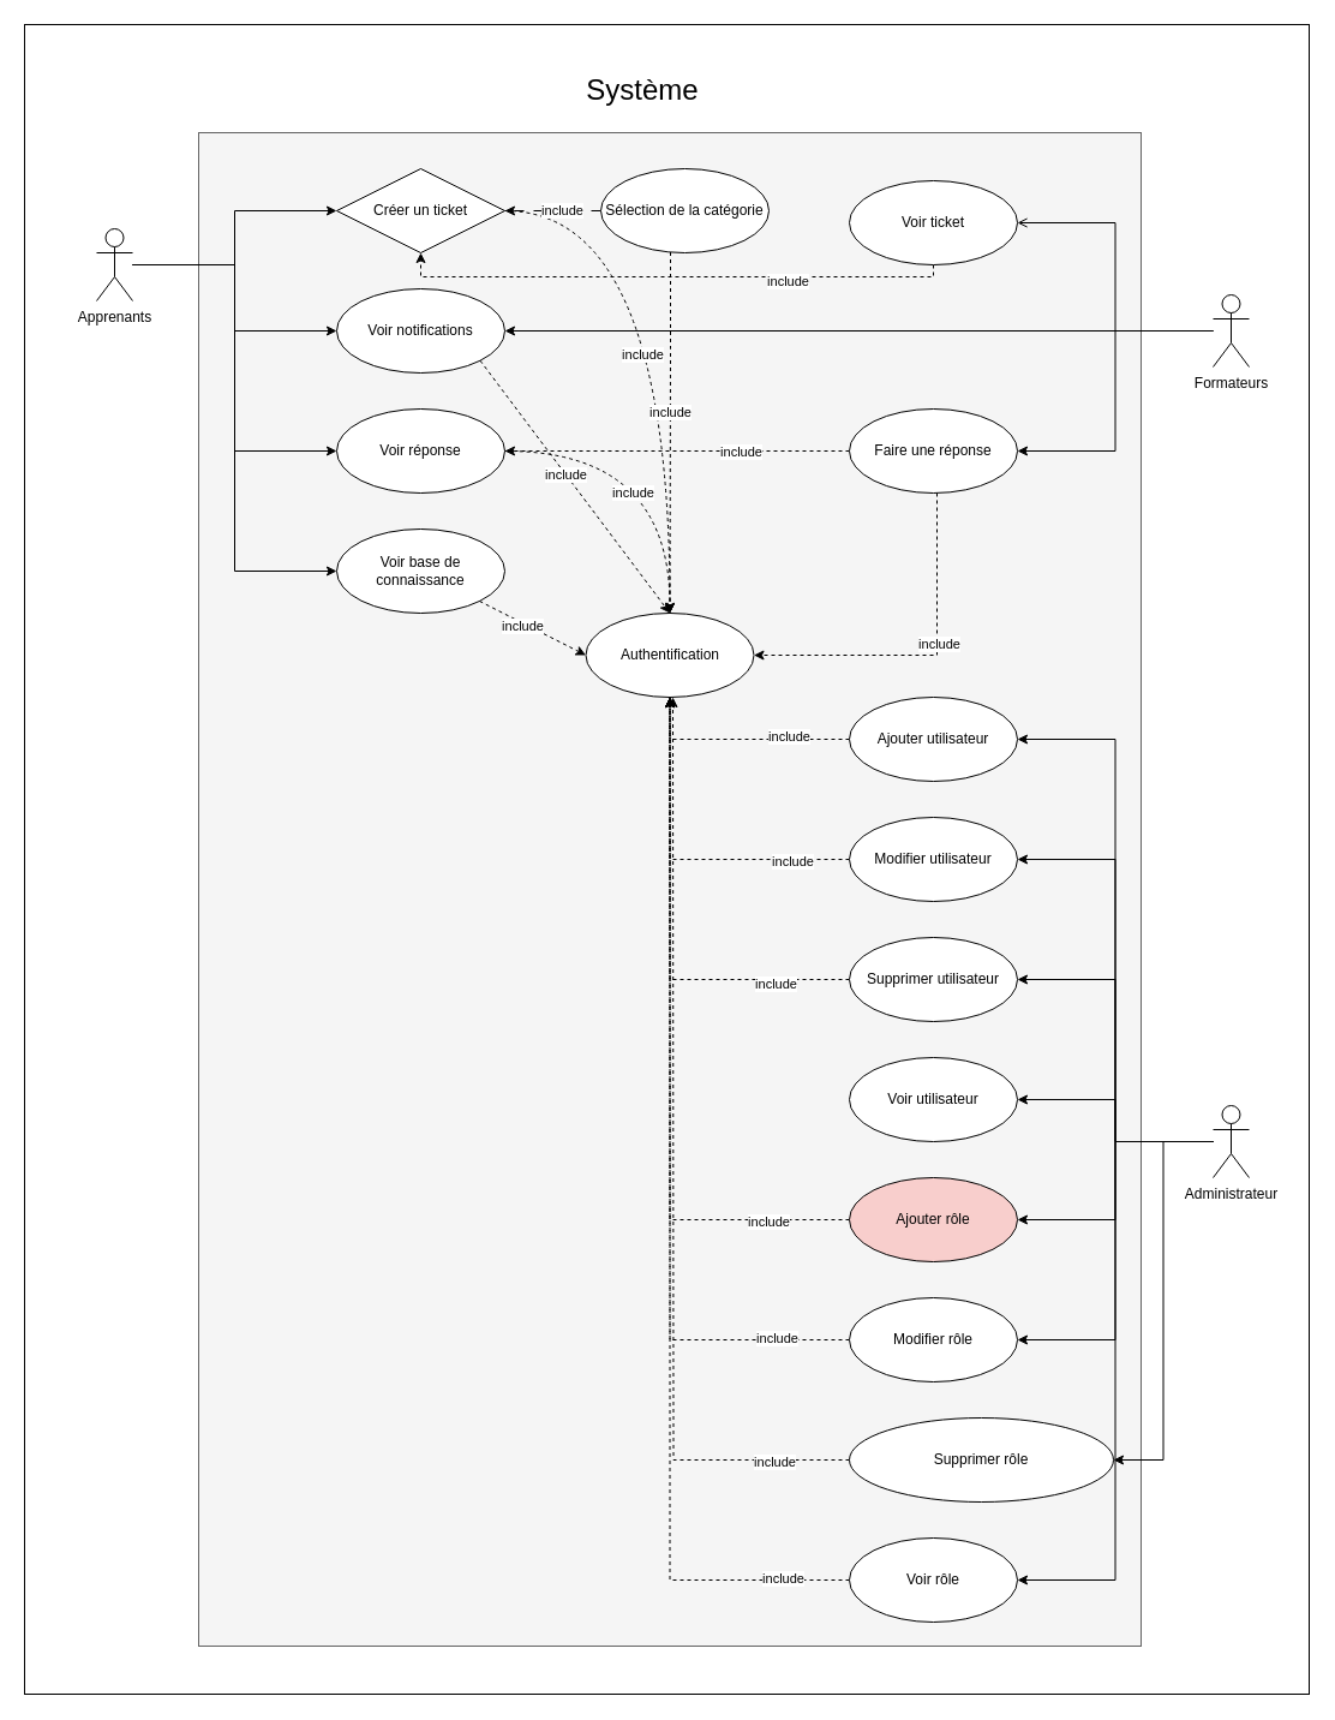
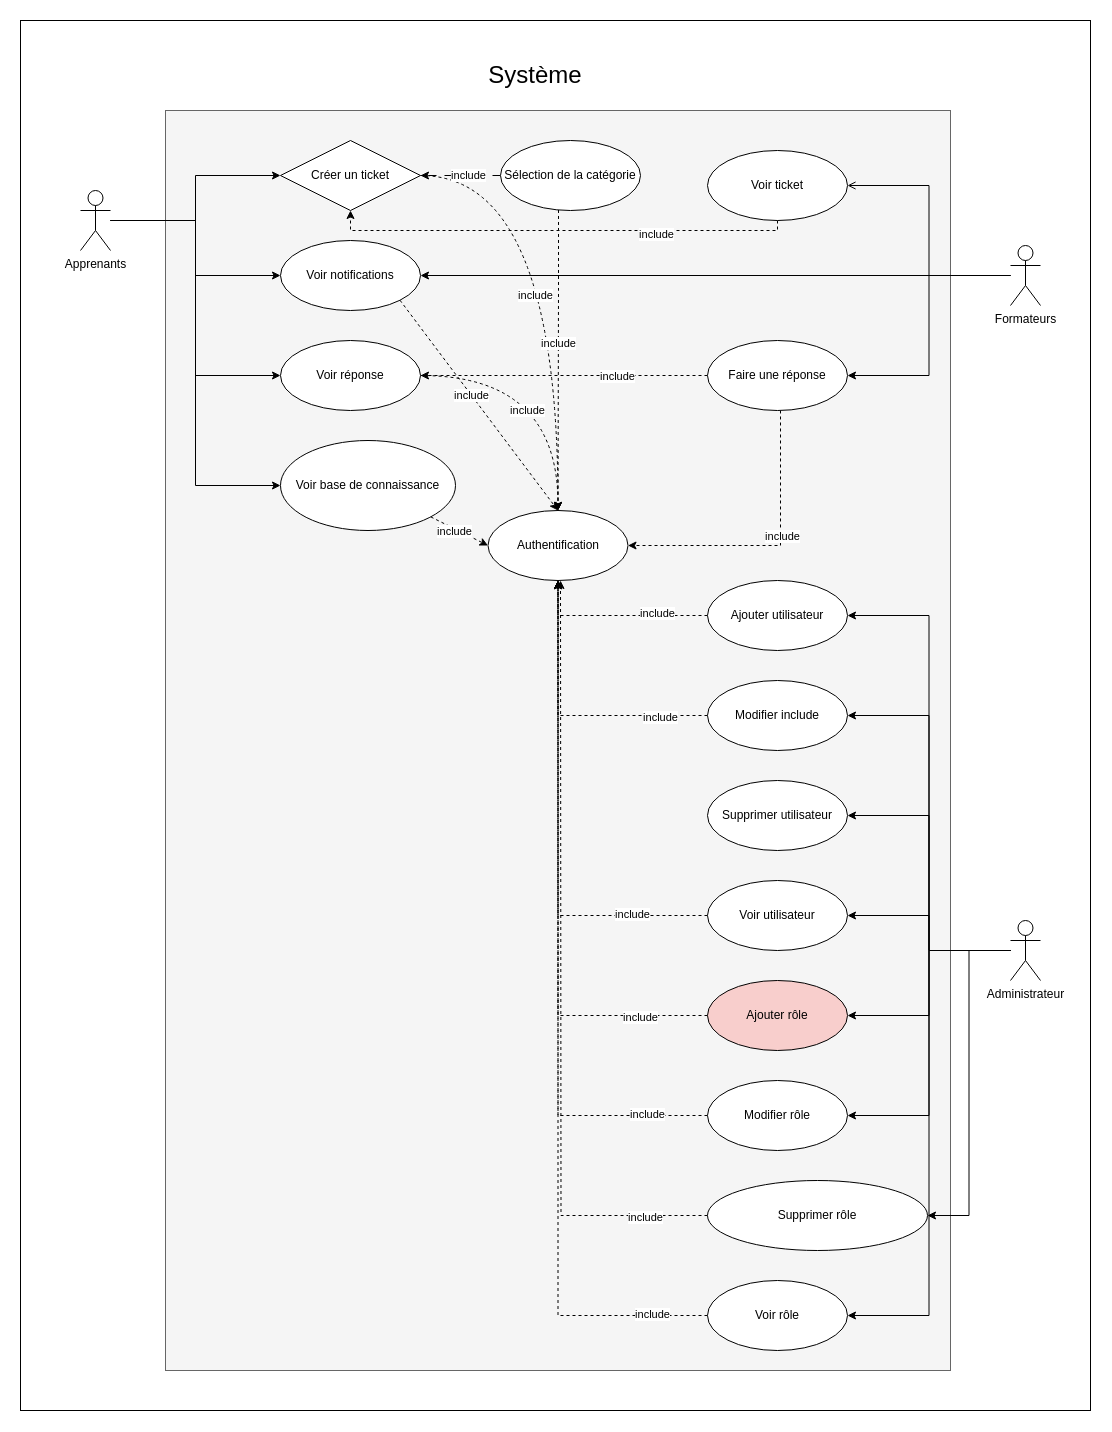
- <mxCell id="34" value="Voir base de connaissance" style="ellipse;whiteSpace=wrap;html=1;" vertex="1" parent="1"><mxGeometry x="280" y="440" width="140" height="70" as="geometry" /></mxCell>
+ <mxCell id="34" value="Voir base de connaissance" style="ellipse;whiteSpace=wrap;html=1;" vertex="1" parent="1"><mxGeometry x="280" y="440" width="175" height="90" as="geometry" /></mxCell>
- <mxCell id="52" value="Modifier utilisateur" style="ellipse;whiteSpace=wrap;html=1;" vertex="1" parent="1"><mxGeometry x="707" y="680" width="140" height="70" as="geometry" /></mxCell>
+ <mxCell id="52" value="Modifier include" style="ellipse;whiteSpace=wrap;html=1;" vertex="1" parent="1"><mxGeometry x="707" y="680" width="140" height="70" as="geometry" /></mxCell>
- <mxCell id="53" style="edgeStyle=orthogonalEdgeStyle;rounded=0;orthogonalLoop=1;jettySize=auto;html=1;entryX=0.5;entryY=1;entryDx=0;entryDy=0;dashed=1;" edge="1" parent="1" source="55" target="72"><mxGeometry relative="1" as="geometry" /></mxCell>
- <mxCell id="54" value="include" style="edgeLabel;html=1;align=center;verticalAlign=middle;resizable=0;points=[];" vertex="1" connectable="0" parent="53"><mxGeometry x="-0.677" y="3" relative="1" as="geometry"><mxPoint as="offset" /></mxGeometry></mxCell>
+ <mxCell id="56" style="edgeStyle=orthogonalEdgeStyle;rounded=0;orthogonalLoop=1;jettySize=auto;html=1;entryX=0.5;entryY=1;entryDx=0;entryDy=0;dashed=1;" edge="1" parent="1" source="58" target="72"><mxGeometry relative="1" as="geometry" /></mxCell>
+ <mxCell id="57" value="include" style="edgeLabel;html=1;align=center;verticalAlign=middle;resizable=0;points=[];" vertex="1" connectable="0" parent="56"><mxGeometry x="-0.687" y="-2" relative="1" as="geometry"><mxPoint as="offset" /></mxGeometry></mxCell>
